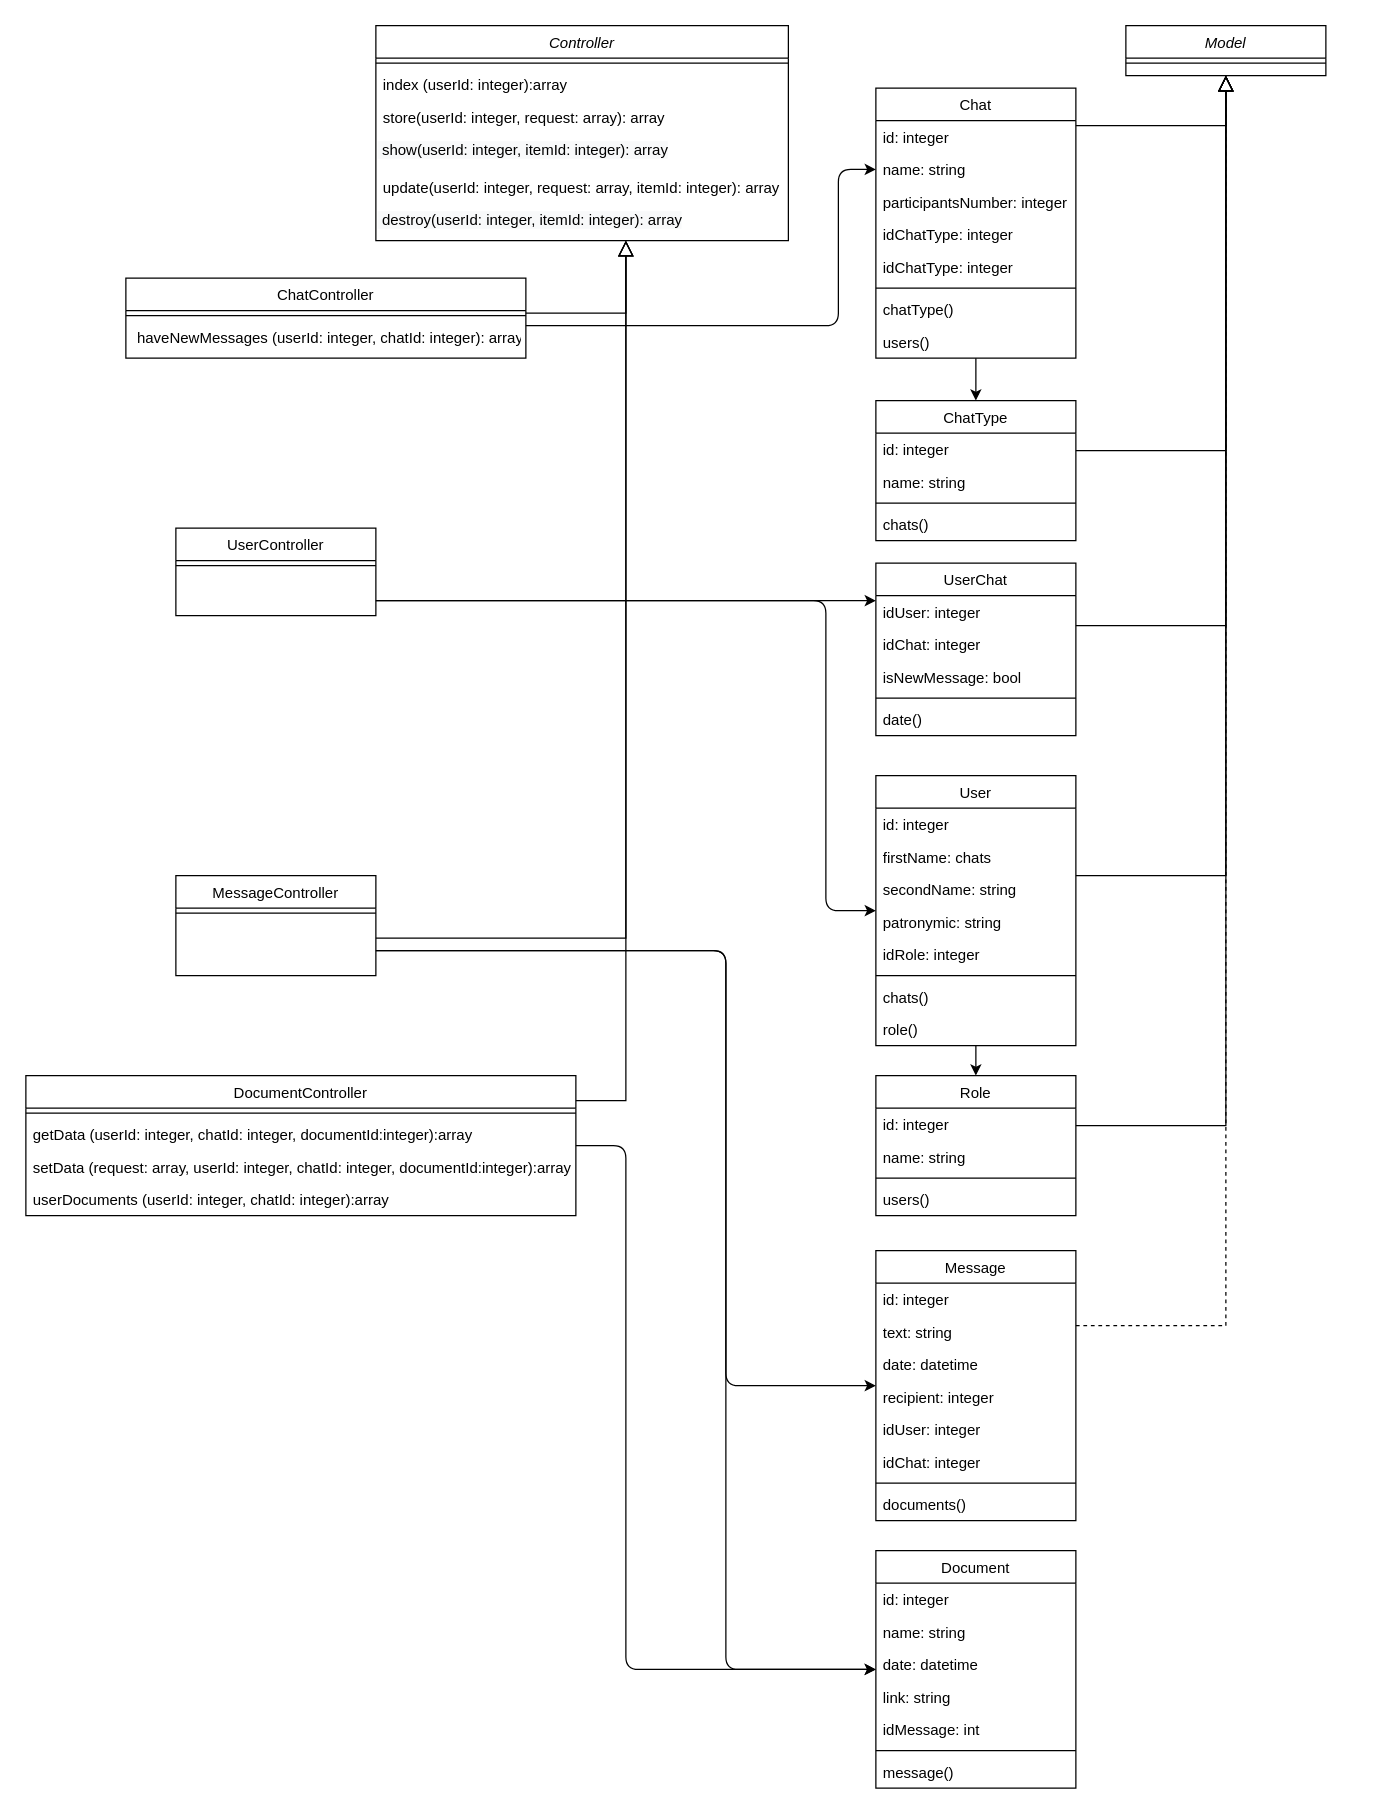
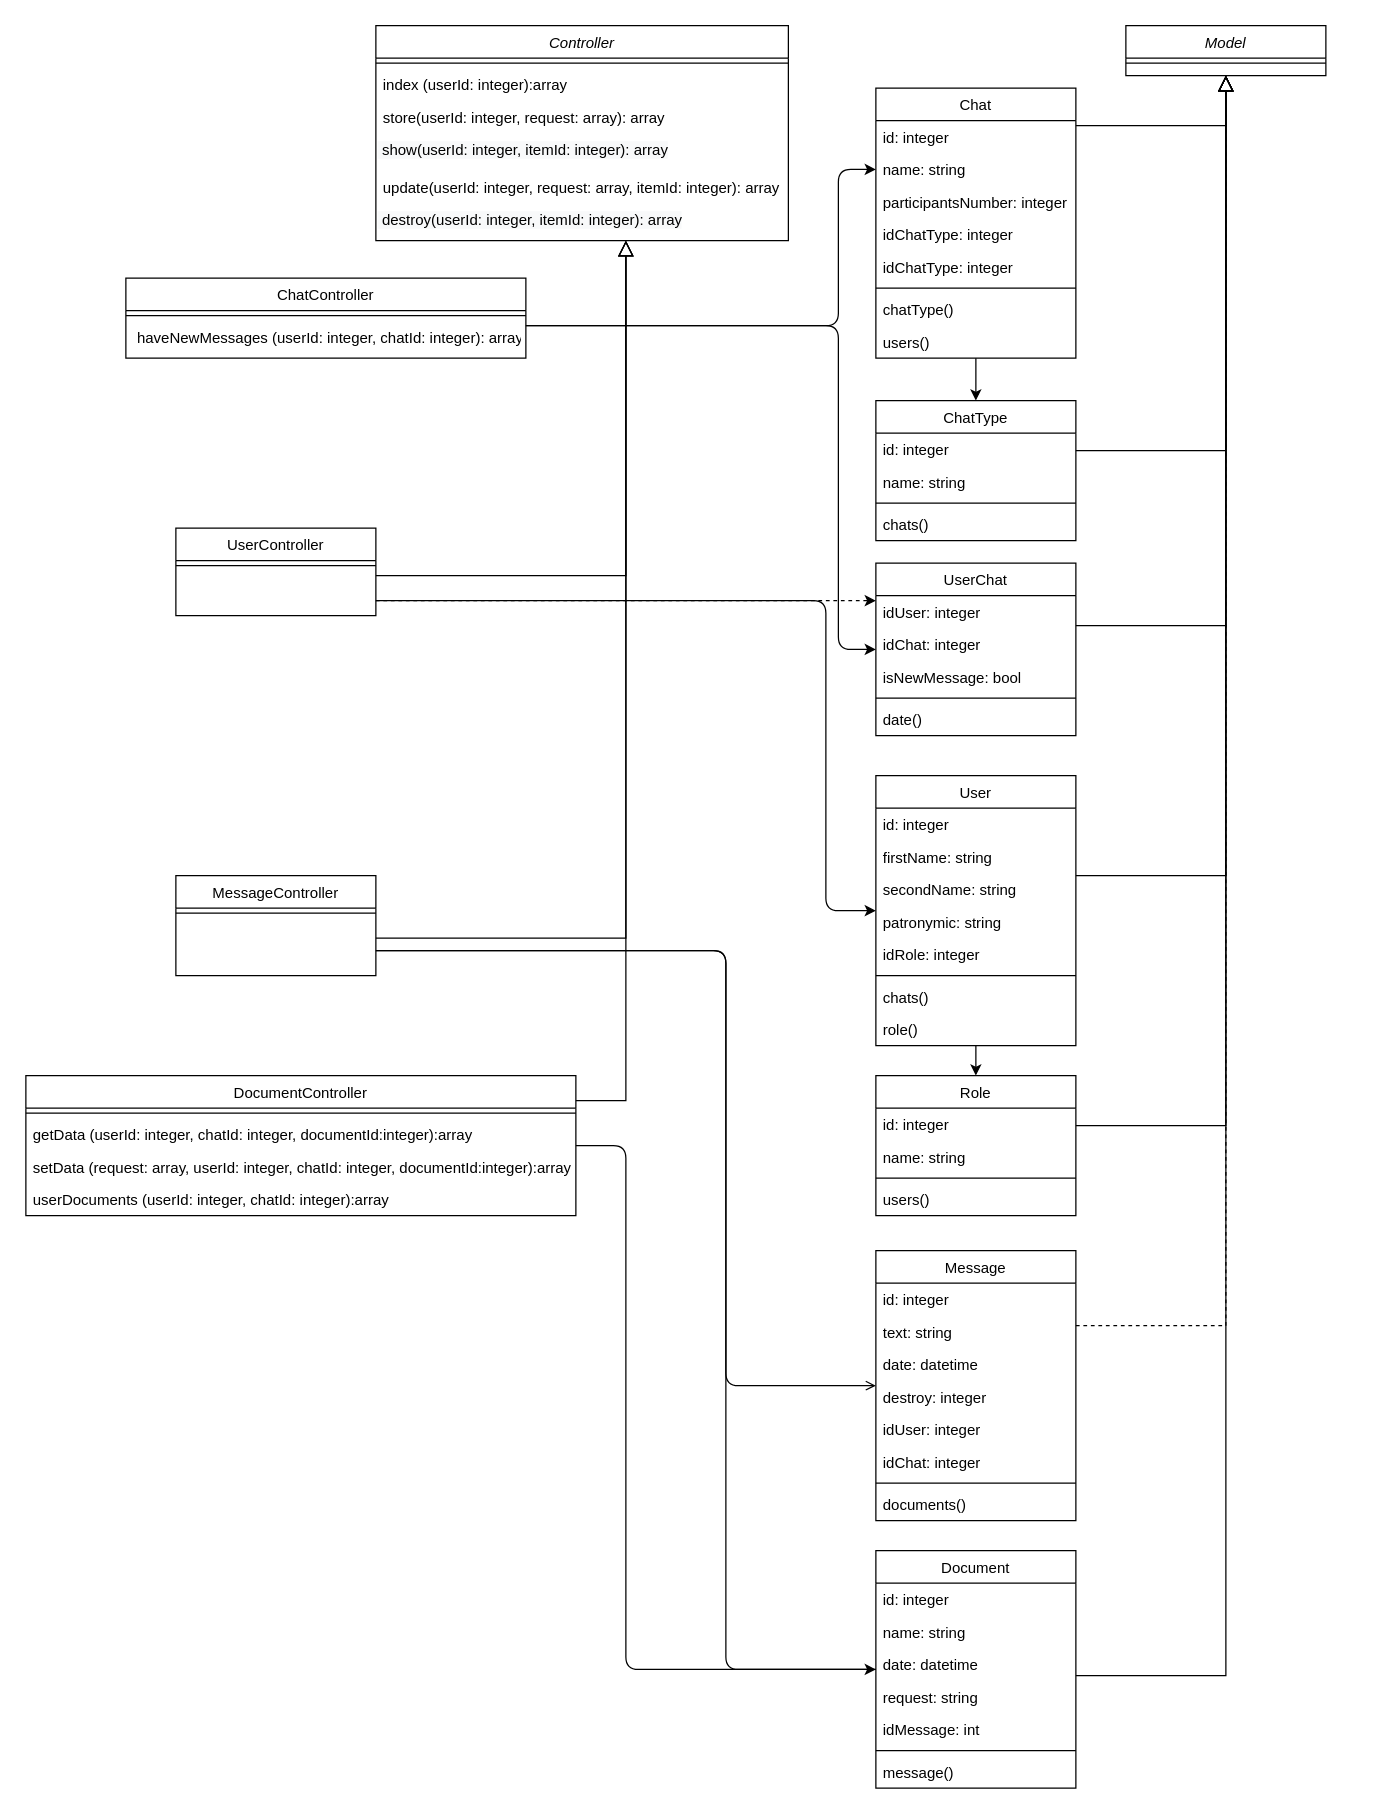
- <mxCell id="72" value="" style="endArrow=block;endSize=10;endFill=0;shadow=0;strokeWidth=1;rounded=0;edgeStyle=elbowEdgeStyle;elbow=vertical;" parent="1" source="69" target="62" edge="1"><mxGeometry width="160" relative="1" as="geometry"><mxPoint x="460" y="180" as="sourcePoint" /><mxPoint x="990" y="70" as="targetPoint" /><Array as="points"><mxPoint x="500" y="250" /><mxPoint x="310" y="250" /><mxPoint x="510" y="180" /><mxPoint x="500" y="180" /><mxPoint x="910" y="150" /><mxPoint x="1050" y="200" /></Array></mxGeometry></mxCell>
+ <mxCell id="87" value="" style="endArrow=classic;html=1;endFill=1;edgeStyle=elbowEdgeStyle;" parent="1" source="69" target="55" edge="1"><mxGeometry width="50" height="50" relative="1" as="geometry"><mxPoint x="470" y="209" as="sourcePoint" /><mxPoint x="710" y="135" as="targetPoint" /><Array as="points"><mxPoint x="670" y="260" /><mxPoint x="670" y="350" /><mxPoint x="590" y="300" /><mxPoint x="590" y="280" /><mxPoint x="550" y="290" /><mxPoint x="550" y="270" /><mxPoint x="550" y="250" /><mxPoint x="560" y="260" /><mxPoint x="590" y="320" /><mxPoint x="570" y="260" /><mxPoint x="580" y="350" /><mxPoint x="590" y="270" /><mxPoint x="620" y="350" /><mxPoint x="530" y="260" /><mxPoint x="580" y="570" /><mxPoint x="580" y="370" /><mxPoint x="350" y="260" /><mxPoint x="620" y="195" /><mxPoint x="580" y="300" /><mxPoint x="600" y="310" /></Array></mxGeometry></mxCell>
+ <mxCell id="85" value="" style="endArrow=block;endSize=10;endFill=0;shadow=0;strokeWidth=1;rounded=0;edgeStyle=elbowEdgeStyle;elbow=vertical;" parent="1" source="83" target="62" edge="1"><mxGeometry width="160" relative="1" as="geometry"><mxPoint x="460" y="620" as="sourcePoint" /><mxPoint x="540" y="60" as="targetPoint" /><Array as="points"><mxPoint x="500" y="460" /><mxPoint x="500" y="340" /><mxPoint x="500" y="505" /><mxPoint x="500" y="539" /><mxPoint x="540" y="520" /><mxPoint x="500" y="620" /><mxPoint x="930" y="170" /><mxPoint x="1070" y="220" /></Array></mxGeometry></mxCell>
- <mxCell id="88" value="" style="endArrow=classic;html=1;endFill=1;edgeStyle=elbowEdgeStyle;" parent="1" source="83" target="55" edge="1"><mxGeometry width="50" height="50" relative="1" as="geometry"><mxPoint x="470" y="672" as="sourcePoint" /><mxPoint x="710" y="635" as="targetPoint" /><Array as="points"><mxPoint x="590" y="480" /><mxPoint x="670" y="360" /><mxPoint x="670" y="436" /><mxPoint x="370" y="390" /><mxPoint x="670" y="436" /><mxPoint x="490" y="390" /><mxPoint x="660" y="436" /><mxPoint x="580" y="530" /><mxPoint x="580" y="560" /><mxPoint x="580" y="730" /></Array></mxGeometry></mxCell>
+ <mxCell id="88" value="" style="endArrow=classic;html=1;endFill=1;edgeStyle=elbowEdgeStyle;dashed=1;" parent="1" source="83" target="55" edge="1"><mxGeometry width="50" height="50" relative="1" as="geometry"><mxPoint x="470" y="672" as="sourcePoint" /><mxPoint x="710" y="635" as="targetPoint" /><Array as="points"><mxPoint x="590" y="480" /><mxPoint x="670" y="360" /><mxPoint x="670" y="436" /><mxPoint x="370" y="390" /><mxPoint x="670" y="436" /><mxPoint x="490" y="390" /><mxPoint x="660" y="436" /><mxPoint x="580" y="530" /><mxPoint x="580" y="560" /><mxPoint x="580" y="730" /></Array></mxGeometry></mxCell>
- <mxCell id="25" value="firstName: chats" style="text;align=left;verticalAlign=top;spacingLeft=4;spacingRight=4;overflow=hidden;rotatable=0;points=[[0,0.5],[1,0.5]];portConstraint=eastwest;" parent="23" vertex="1"><mxGeometry y="52" width="160" height="26" as="geometry" /></mxCell>
+ <mxCell id="25" value="firstName: string" style="text;align=left;verticalAlign=top;spacingLeft=4;spacingRight=4;overflow=hidden;rotatable=0;points=[[0,0.5],[1,0.5]];portConstraint=eastwest;" parent="23" vertex="1"><mxGeometry y="52" width="160" height="26" as="geometry" /></mxCell>
- <mxCell id="92" value="" style="endArrow=classic;html=1;endFill=1;edgeStyle=elbowEdgeStyle;" parent="1" source="89" target="32" edge="1"><mxGeometry width="50" height="50" relative="1" as="geometry"><mxPoint x="470" y="672" as="sourcePoint" /><mxPoint x="710" y="635" as="targetPoint" /><Array as="points"><mxPoint x="580" y="760" /></Array></mxGeometry></mxCell>
+ <mxCell id="92" value="" style="endArrow=open;html=1;endFill=1;edgeStyle=elbowEdgeStyle;" parent="1" source="89" target="32" edge="1"><mxGeometry width="50" height="50" relative="1" as="geometry"><mxPoint x="470" y="672" as="sourcePoint" /><mxPoint x="710" y="635" as="targetPoint" /><Array as="points"><mxPoint x="580" y="760" /></Array></mxGeometry></mxCell>
- <mxCell id="36" value="recipient: integer" style="text;align=left;verticalAlign=top;spacingLeft=4;spacingRight=4;overflow=hidden;rotatable=0;points=[[0,0.5],[1,0.5]];portConstraint=eastwest;" parent="32" vertex="1"><mxGeometry y="104" width="160" height="26" as="geometry" /></mxCell>
+ <mxCell id="36" value="destroy: integer" style="text;align=left;verticalAlign=top;spacingLeft=4;spacingRight=4;overflow=hidden;rotatable=0;points=[[0,0.5],[1,0.5]];portConstraint=eastwest;" parent="32" vertex="1"><mxGeometry y="104" width="160" height="26" as="geometry" /></mxCell>
+ <mxCell id="22" value="" style="endArrow=block;endSize=10;endFill=0;shadow=0;strokeWidth=1;rounded=0;edgeStyle=elbowEdgeStyle;elbow=vertical;" parent="1" source="14" target="2" edge="1"><mxGeometry width="160" relative="1" as="geometry"><mxPoint x="550" y="393" as="sourcePoint" /><mxPoint x="650" y="291" as="targetPoint" /><Array as="points"><mxPoint x="980" y="1340" /><mxPoint x="980" y="1160" /><mxPoint x="980" y="900" /><mxPoint x="980" y="940" /><mxPoint x="890" y="420" /><mxPoint x="980" y="622" /><mxPoint x="980" y="302" /><mxPoint x="930" y="260" /><mxPoint x="1040" y="340" /><mxPoint x="1040" y="300" /></Array></mxGeometry></mxCell>
- <mxCell id="81" value="" style="endArrow=classic;html=1;endFill=1;edgeStyle=elbowEdgeStyle;" parent="1" source="73" target="14" edge="1"><mxGeometry width="50" height="50" relative="1" as="geometry"><mxPoint x="380" y="387" as="sourcePoint" /><mxPoint x="710" y="135" as="targetPoint" /><Array as="points"><mxPoint x="500" y="1040" /><mxPoint x="540" y="870" /><mxPoint x="420" y="390" /></Array></mxGeometry></mxCell>
+ <mxCell id="81" value="" style="endArrow=none;html=1;endFill=1;edgeStyle=elbowEdgeStyle;" parent="1" source="73" target="14" edge="1"><mxGeometry width="50" height="50" relative="1" as="geometry"><mxPoint x="380" y="387" as="sourcePoint" /><mxPoint x="710" y="135" as="targetPoint" /><Array as="points"><mxPoint x="500" y="1040" /><mxPoint x="540" y="870" /><mxPoint x="420" y="390" /></Array></mxGeometry></mxCell>
- <mxCell id="18" value="link: string" style="text;align=left;verticalAlign=top;spacingLeft=4;spacingRight=4;overflow=hidden;rotatable=0;points=[[0,0.5],[1,0.5]];portConstraint=eastwest;" parent="14" vertex="1"><mxGeometry y="104" width="160" height="26" as="geometry" /></mxCell>
+ <mxCell id="18" value="request: string" style="text;align=left;verticalAlign=top;spacingLeft=4;spacingRight=4;overflow=hidden;rotatable=0;points=[[0,0.5],[1,0.5]];portConstraint=eastwest;" parent="14" vertex="1"><mxGeometry y="104" width="160" height="26" as="geometry" /></mxCell>
